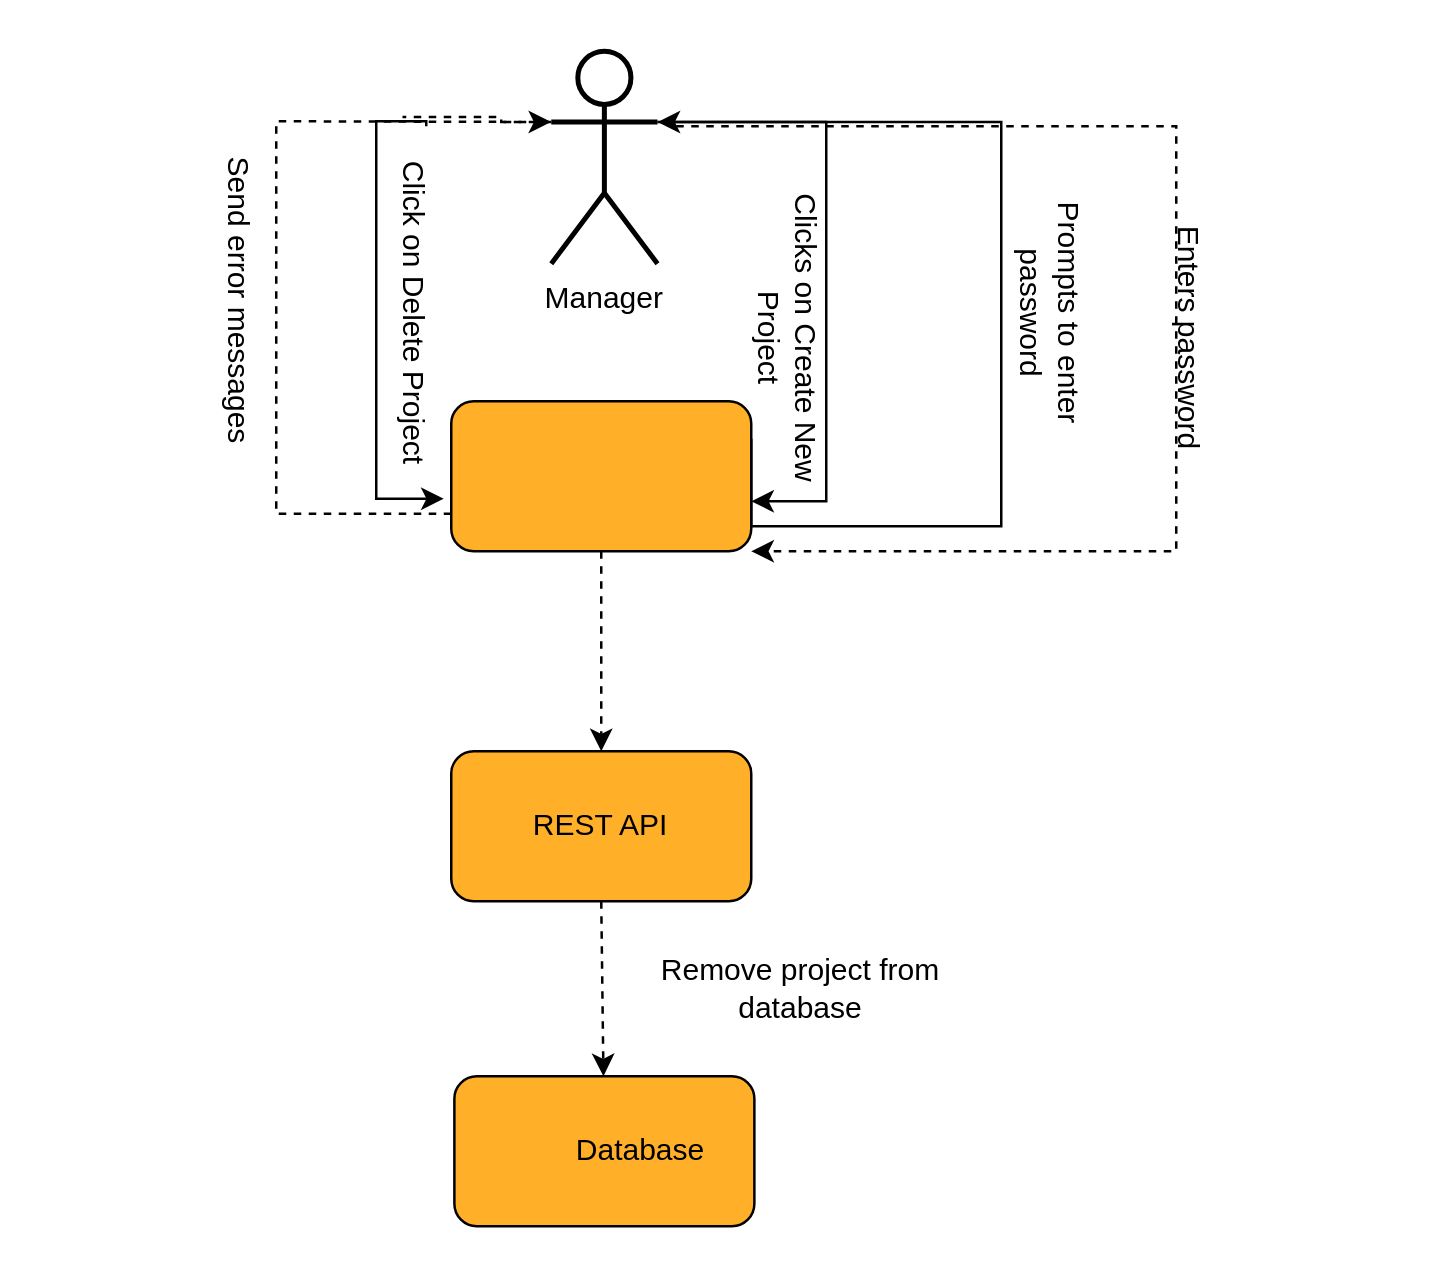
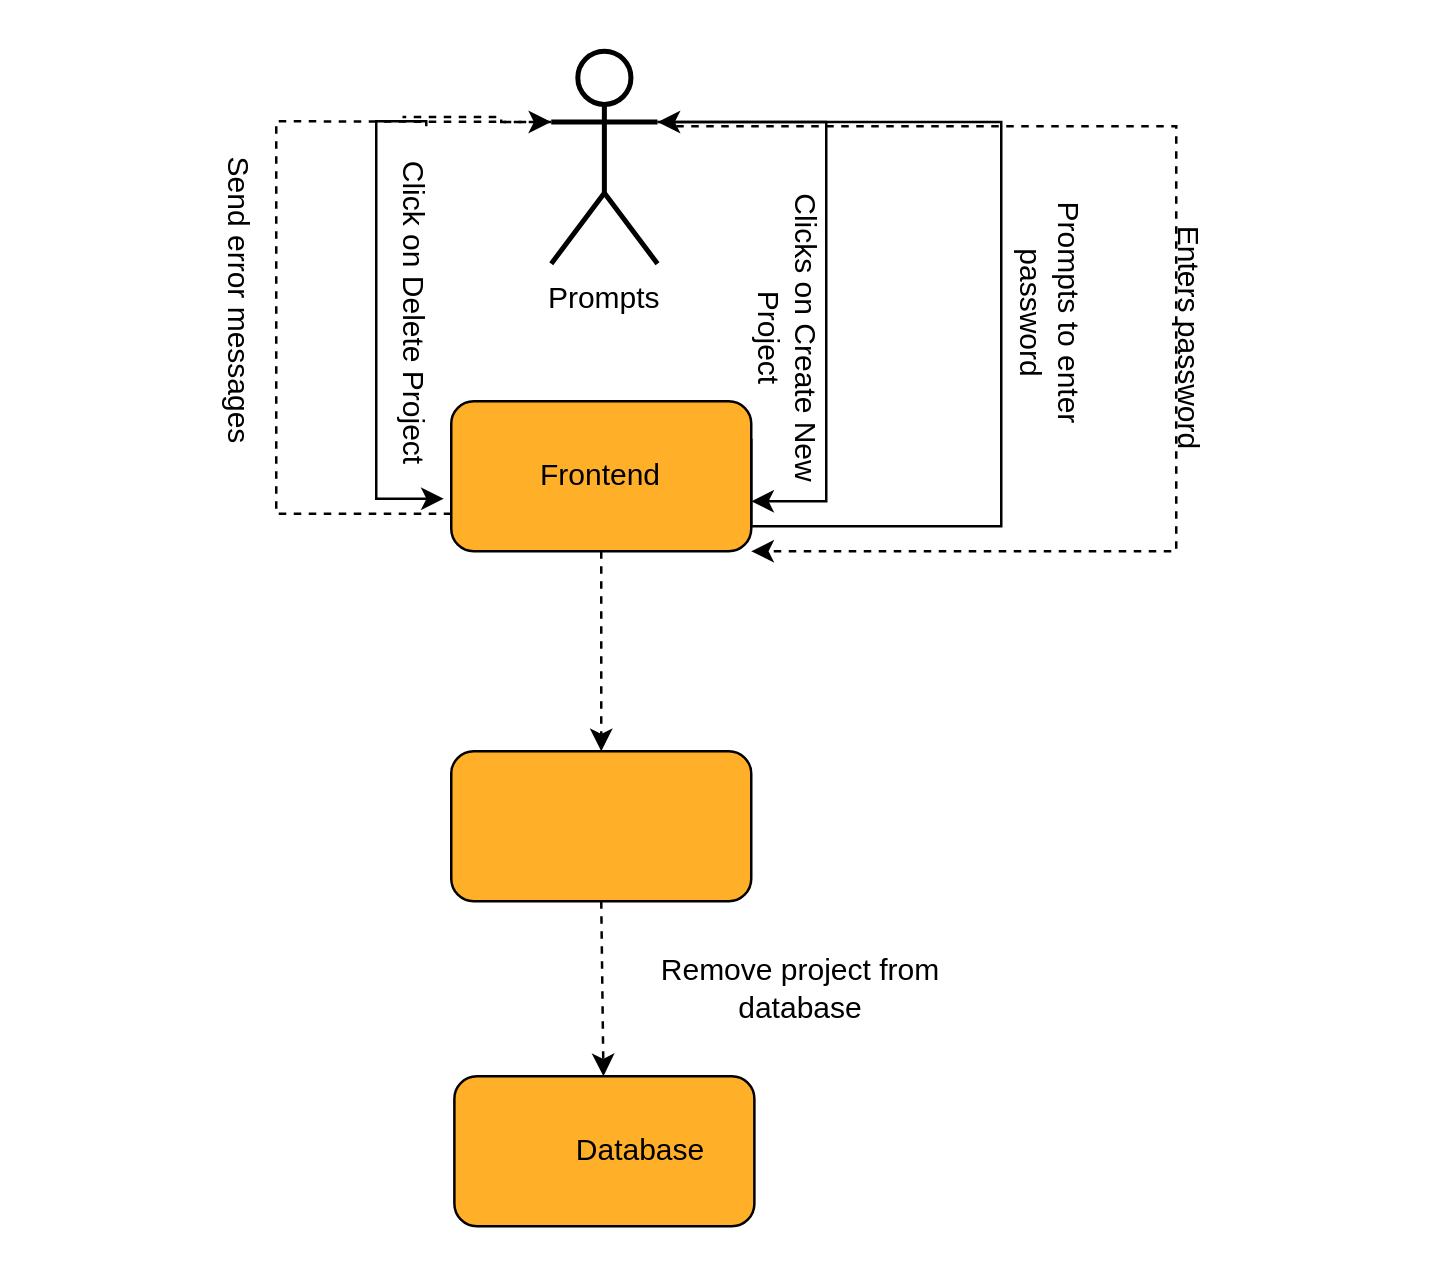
- <mxCell id="10" value="Manager" style="shape=umlActor;verticalLabelPosition=bottom;verticalAlign=top;html=1;outlineConnect=0;rounded=1;strokeWidth=2;fontSize=12;" parent="1" vertex="1"><mxGeometry x="220" y="20" width="42.5" height="85" as="geometry" /></mxCell>
+ <mxCell id="10" value="Prompts" style="shape=umlActor;verticalLabelPosition=bottom;verticalAlign=top;html=1;outlineConnect=0;rounded=1;strokeWidth=2;fontSize=12;" parent="1" vertex="1"><mxGeometry x="220" y="20" width="42.5" height="85" as="geometry" /></mxCell>
+ <mxCell id="4" value="&lt;font style=&quot;font-size: 12px;&quot;&gt;Frontend&lt;/font&gt;" style="text;html=1;strokeColor=none;fillColor=none;align=center;verticalAlign=middle;whiteSpace=wrap;rounded=0;fontSize=12;" parent="2" vertex="1"><mxGeometry x="30" y="15" width="60" height="30" as="geometry" /></mxCell>
- <mxCell id="7" value="&lt;font style=&quot;font-size: 12px;&quot;&gt;REST API&lt;/font&gt;" style="text;html=1;strokeColor=none;fillColor=none;align=center;verticalAlign=middle;whiteSpace=wrap;rounded=0;fontSize=12;" parent="5" vertex="1"><mxGeometry x="30" y="15" width="60" height="30" as="geometry" /></mxCell>
